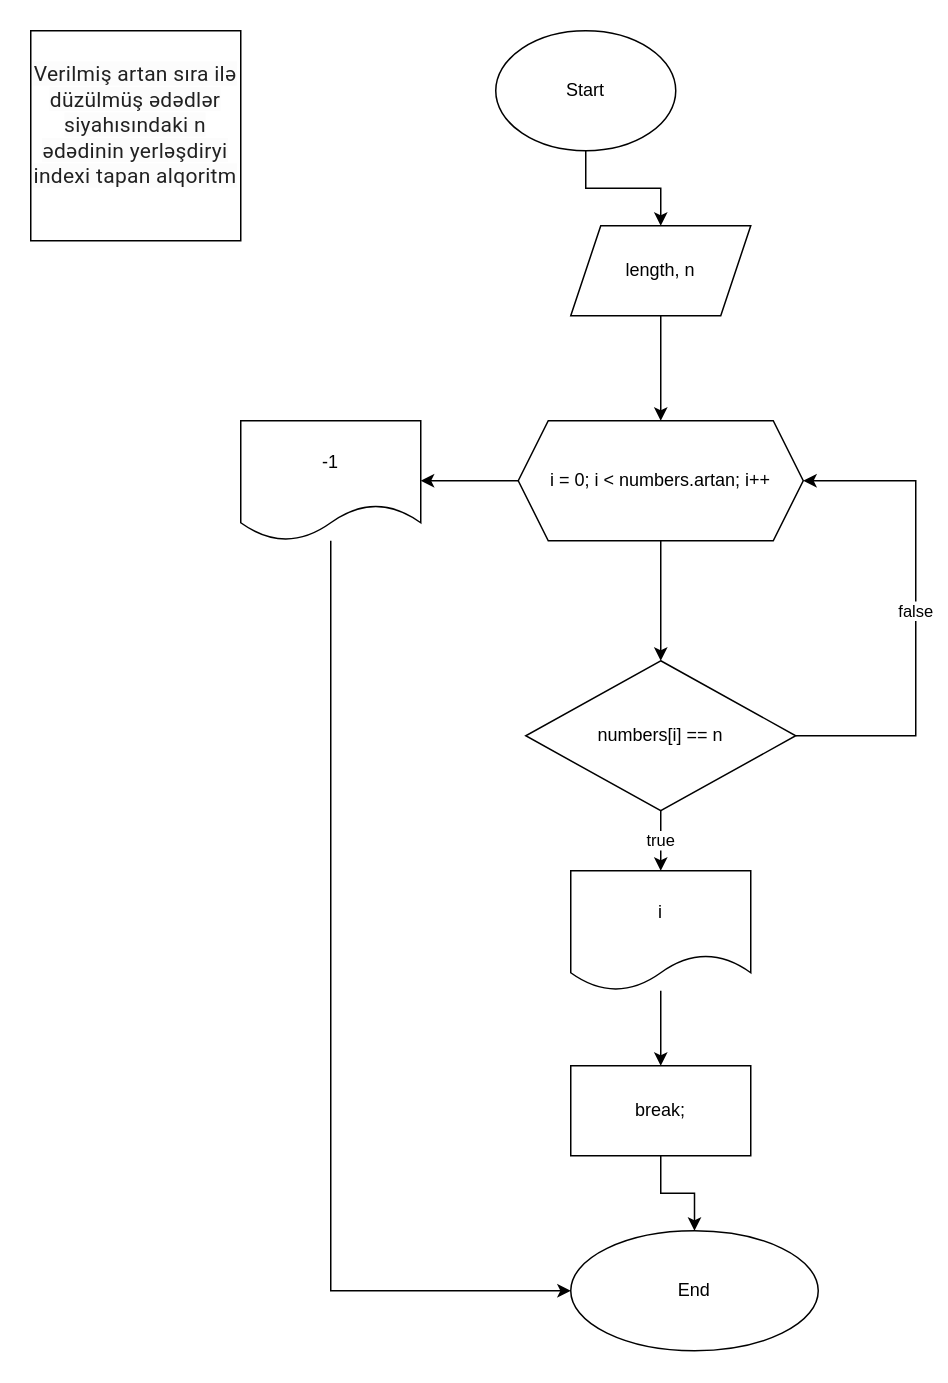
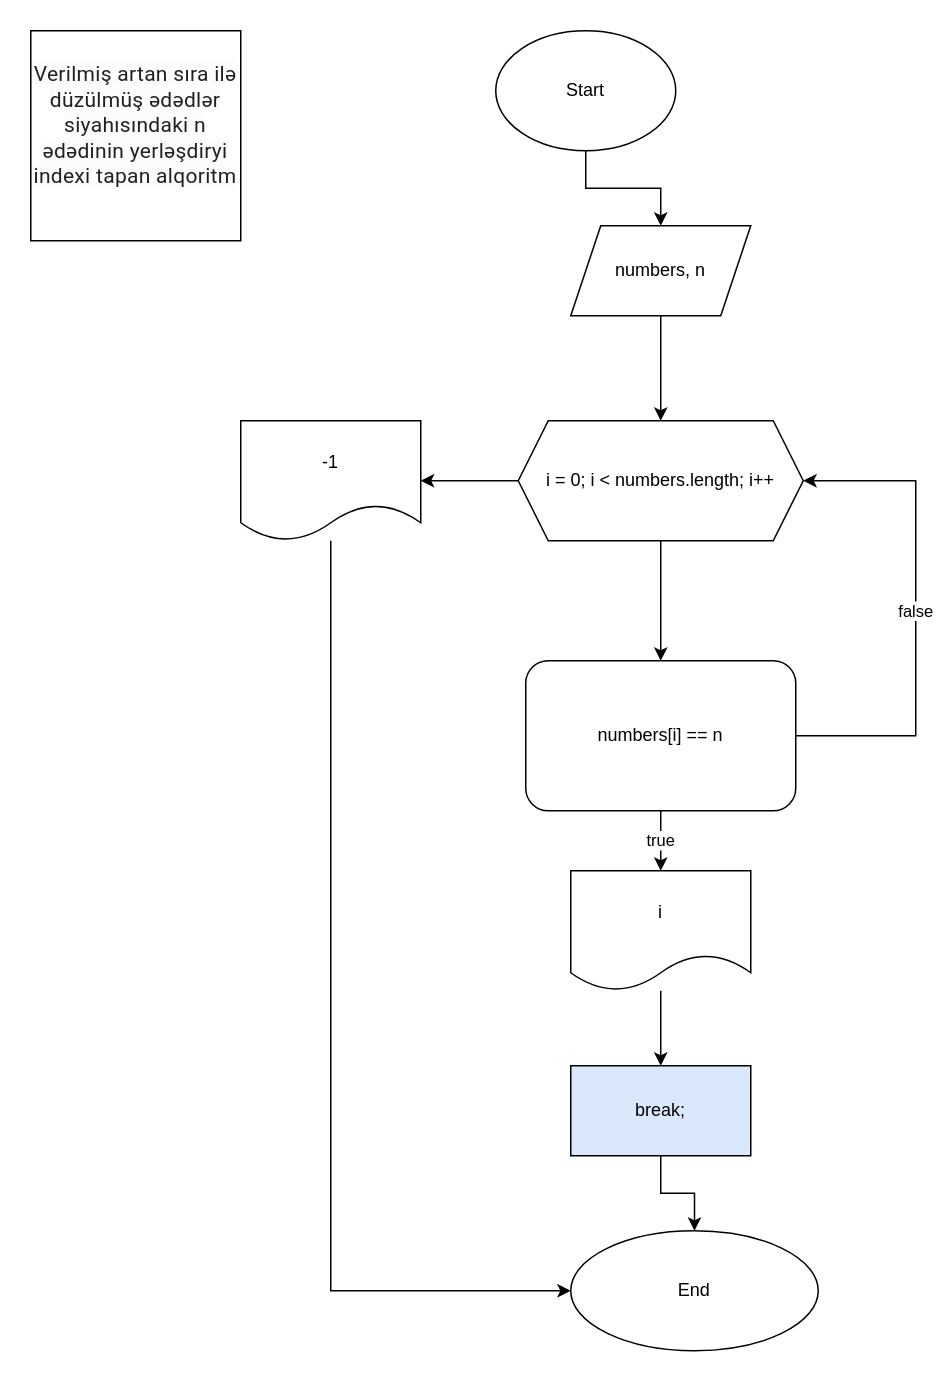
- <mxCell id="6" value="length, n" style="shape=parallelogram;perimeter=parallelogramPerimeter;whiteSpace=wrap;html=1;fixedSize=1;" vertex="1" parent="1"><mxGeometry x="380" y="150" width="120" height="60" as="geometry" /></mxCell>
+ <mxCell id="6" value="numbers, n" style="shape=parallelogram;perimeter=parallelogramPerimeter;whiteSpace=wrap;html=1;fixedSize=1;" vertex="1" parent="1"><mxGeometry x="380" y="150" width="120" height="60" as="geometry" /></mxCell>
- <mxCell id="9" value="i = 0; i &amp;lt; numbers.artan; i++" style="shape=hexagon;perimeter=hexagonPerimeter2;whiteSpace=wrap;html=1;fixedSize=1;" vertex="1" parent="1"><mxGeometry x="345" y="280" width="190" height="80" as="geometry" /></mxCell>
+ <mxCell id="9" value="i = 0; i &amp;lt; numbers.length; i++" style="shape=hexagon;perimeter=hexagonPerimeter2;whiteSpace=wrap;html=1;fixedSize=1;" vertex="1" parent="1"><mxGeometry x="345" y="280" width="190" height="80" as="geometry" /></mxCell>
- <mxCell id="12" value="numbers[i] == n" style="rhombus;whiteSpace=wrap;html=1;" vertex="1" parent="1"><mxGeometry x="350" y="440" width="180" height="100" as="geometry" /></mxCell>
+ <mxCell id="12" value="numbers[i] == n" style="whiteSpace=wrap;html=1;rounded=1;" vertex="1" parent="1"><mxGeometry x="350" y="440" width="180" height="100" as="geometry" /></mxCell>
- <mxCell id="16" value="break;" style="whiteSpace=wrap;html=1;" vertex="1" parent="1"><mxGeometry x="380" y="710" width="120" height="60" as="geometry" /></mxCell>
+ <mxCell id="16" value="break;" style="whiteSpace=wrap;html=1;fillColor=#dae8fc;" vertex="1" parent="1"><mxGeometry x="380" y="710" width="120" height="60" as="geometry" /></mxCell>
